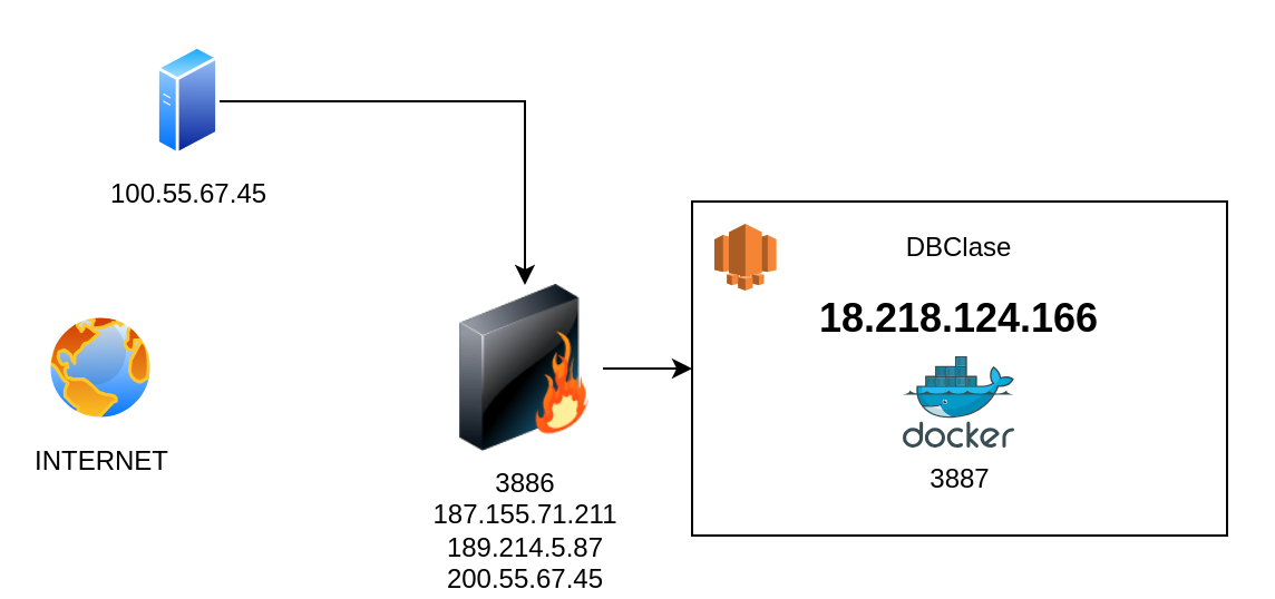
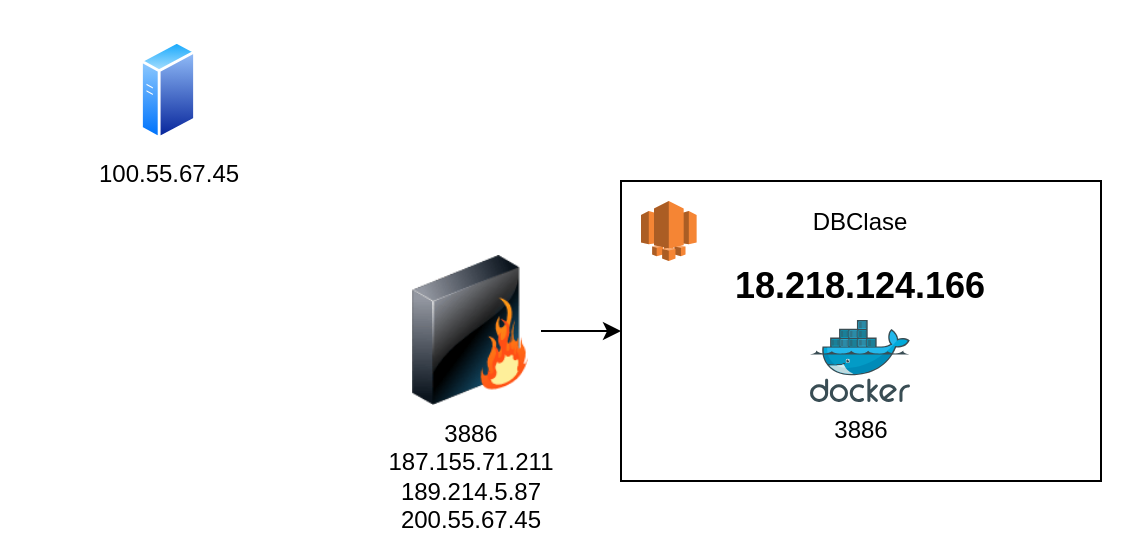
- <mxCell id="8" style="edgeStyle=orthogonalEdgeStyle;rounded=0;orthogonalLoop=1;jettySize=auto;html=1;" edge="1" parent="1" source="9" target="7"><mxGeometry relative="1" as="geometry" /></mxCell>
- <mxCell id="6" value="INTERNET" style="aspect=fixed;perimeter=ellipsePerimeter;html=1;align=center;shadow=0;dashed=0;spacingTop=3;image;image=img/lib/active_directory/internet_globe.svg;" vertex="1" parent="1"><mxGeometry x="20" y="140" width="50" height="50" as="geometry" /></mxCell>
- <mxCell id="4" value="3887" style="aspect=fixed;html=1;points=[];align=center;image;fontSize=12;image=img/lib/mscae/Docker.svg;" vertex="1" parent="1"><mxGeometry x="405" y="160" width="50" height="41" as="geometry" /></mxCell>
+ <mxCell id="4" value="3886" style="aspect=fixed;html=1;points=[];align=center;image;fontSize=12;image=img/lib/mscae/Docker.svg;" vertex="1" parent="1"><mxGeometry x="405" y="160" width="50" height="41" as="geometry" /></mxCell>
